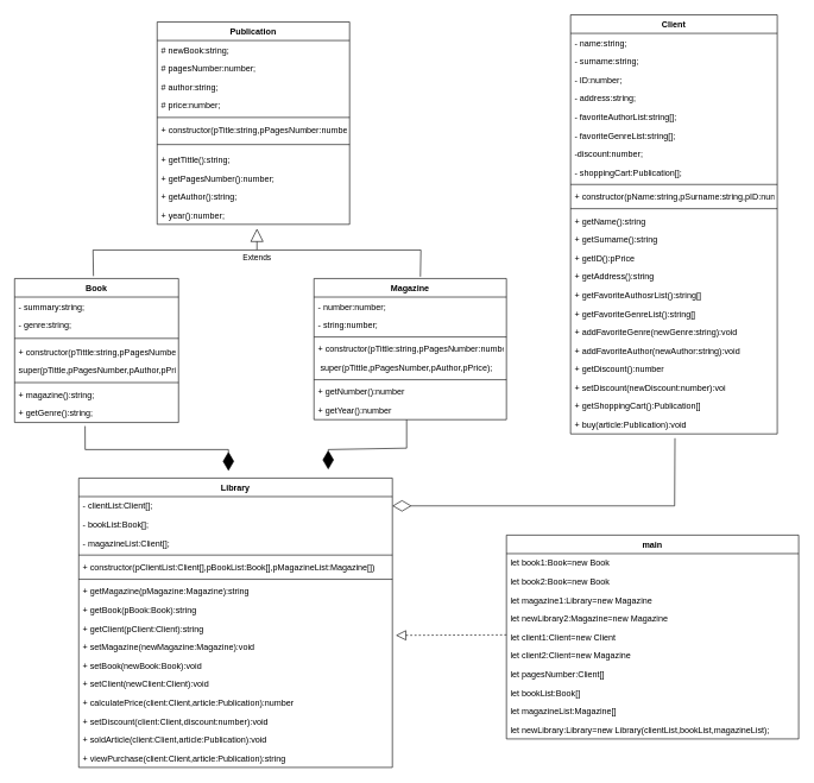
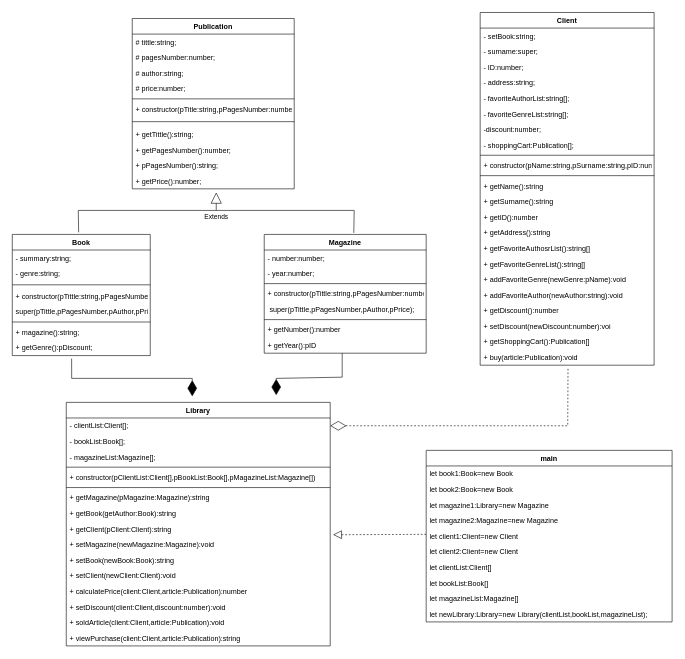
- <mxCell id="33" value="- name:string;" style="text;strokeColor=none;fillColor=none;align=left;verticalAlign=top;spacingLeft=4;spacingRight=4;overflow=hidden;rotatable=0;points=[[0,0.5],[1,0.5]];portConstraint=eastwest;" parent="32" vertex="1"><mxGeometry y="26" width="290" height="26" as="geometry" /></mxCell>
+ <mxCell id="33" value="- setBook:string;" style="text;strokeColor=none;fillColor=none;align=left;verticalAlign=top;spacingLeft=4;spacingRight=4;overflow=hidden;rotatable=0;points=[[0,0.5],[1,0.5]];portConstraint=eastwest;" parent="32" vertex="1"><mxGeometry y="26" width="290" height="26" as="geometry" /></mxCell>
- <mxCell id="3" value="# newBook:string;" style="text;strokeColor=none;fillColor=none;align=left;verticalAlign=top;spacingLeft=4;spacingRight=4;overflow=hidden;rotatable=0;points=[[0,0.5],[1,0.5]];portConstraint=eastwest;" parent="2" vertex="1"><mxGeometry y="26" width="270" height="26" as="geometry" /></mxCell>
+ <mxCell id="3" value="# tittle:string;" style="text;strokeColor=none;fillColor=none;align=left;verticalAlign=top;spacingLeft=4;spacingRight=4;overflow=hidden;rotatable=0;points=[[0,0.5],[1,0.5]];portConstraint=eastwest;" parent="2" vertex="1"><mxGeometry y="26" width="270" height="26" as="geometry" /></mxCell>
- <mxCell id="34" value="- surname:string;" style="text;strokeColor=none;fillColor=none;align=left;verticalAlign=top;spacingLeft=4;spacingRight=4;overflow=hidden;rotatable=0;points=[[0,0.5],[1,0.5]];portConstraint=eastwest;" parent="32" vertex="1"><mxGeometry y="52" width="290" height="26" as="geometry" /></mxCell>
+ <mxCell id="34" value="- surname:super;" style="text;strokeColor=none;fillColor=none;align=left;verticalAlign=top;spacingLeft=4;spacingRight=4;overflow=hidden;rotatable=0;points=[[0,0.5],[1,0.5]];portConstraint=eastwest;" parent="32" vertex="1"><mxGeometry y="52" width="290" height="26" as="geometry" /></mxCell>
- <mxCell id="12" value="+ getAuthor():string;" style="text;strokeColor=none;fillColor=none;align=left;verticalAlign=top;spacingLeft=4;spacingRight=4;overflow=hidden;rotatable=0;points=[[0,0.5],[1,0.5]];portConstraint=eastwest;" parent="2" vertex="1"><mxGeometry y="232" width="270" height="26" as="geometry" /></mxCell>
+ <mxCell id="12" value="+ pPagesNumber():string;" style="text;strokeColor=none;fillColor=none;align=left;verticalAlign=top;spacingLeft=4;spacingRight=4;overflow=hidden;rotatable=0;points=[[0,0.5],[1,0.5]];portConstraint=eastwest;" parent="2" vertex="1"><mxGeometry y="232" width="270" height="26" as="geometry" /></mxCell>
- <mxCell id="13" value="+ year():number;" style="text;strokeColor=none;fillColor=none;align=left;verticalAlign=top;spacingLeft=4;spacingRight=4;overflow=hidden;rotatable=0;points=[[0,0.5],[1,0.5]];portConstraint=eastwest;" parent="2" vertex="1"><mxGeometry y="258" width="270" height="26" as="geometry" /></mxCell>
+ <mxCell id="13" value="+ getPrice():number;" style="text;strokeColor=none;fillColor=none;align=left;verticalAlign=top;spacingLeft=4;spacingRight=4;overflow=hidden;rotatable=0;points=[[0,0.5],[1,0.5]];portConstraint=eastwest;" parent="2" vertex="1"><mxGeometry y="258" width="270" height="26" as="geometry" /></mxCell>
- <mxCell id="46" value="+ getID():pPrice" style="text;strokeColor=none;fillColor=none;align=left;verticalAlign=top;spacingLeft=4;spacingRight=4;overflow=hidden;rotatable=0;points=[[0,0.5],[1,0.5]];portConstraint=eastwest;" parent="32" vertex="1"><mxGeometry y="328" width="290" height="26" as="geometry" /></mxCell>
+ <mxCell id="46" value="+ getID():number" style="text;strokeColor=none;fillColor=none;align=left;verticalAlign=top;spacingLeft=4;spacingRight=4;overflow=hidden;rotatable=0;points=[[0,0.5],[1,0.5]];portConstraint=eastwest;" parent="32" vertex="1"><mxGeometry y="328" width="290" height="26" as="geometry" /></mxCell>
- <mxCell id="25" value="- string:number;" style="text;strokeColor=none;fillColor=none;align=left;verticalAlign=top;spacingLeft=4;spacingRight=4;overflow=hidden;rotatable=0;points=[[0,0.5],[1,0.5]];portConstraint=eastwest;" parent="23" vertex="1"><mxGeometry y="52" width="270" height="26" as="geometry" /></mxCell>
+ <mxCell id="25" value="- year:number;" style="text;strokeColor=none;fillColor=none;align=left;verticalAlign=top;spacingLeft=4;spacingRight=4;overflow=hidden;rotatable=0;points=[[0,0.5],[1,0.5]];portConstraint=eastwest;" parent="23" vertex="1"><mxGeometry y="52" width="270" height="26" as="geometry" /></mxCell>
- <mxCell id="50" value="+ addFavoriteGenre(newGenre:string):void" style="text;strokeColor=none;fillColor=none;align=left;verticalAlign=top;spacingLeft=4;spacingRight=4;overflow=hidden;rotatable=0;points=[[0,0.5],[1,0.5]];portConstraint=eastwest;" parent="32" vertex="1"><mxGeometry y="432" width="290" height="26" as="geometry" /></mxCell>
+ <mxCell id="50" value="+ addFavoriteGenre(newGenre:pName):void" style="text;strokeColor=none;fillColor=none;align=left;verticalAlign=top;spacingLeft=4;spacingRight=4;overflow=hidden;rotatable=0;points=[[0,0.5],[1,0.5]];portConstraint=eastwest;" parent="32" vertex="1"><mxGeometry y="432" width="290" height="26" as="geometry" /></mxCell>
- <mxCell id="31" value="+ getYear():number" style="text;strokeColor=none;fillColor=none;align=left;verticalAlign=top;spacingLeft=4;spacingRight=4;overflow=hidden;rotatable=0;points=[[0,0.5],[1,0.5]];portConstraint=eastwest;" parent="23" vertex="1"><mxGeometry y="172" width="270" height="26" as="geometry" /></mxCell>
+ <mxCell id="31" value="+ getYear():pID" style="text;strokeColor=none;fillColor=none;align=left;verticalAlign=top;spacingLeft=4;spacingRight=4;overflow=hidden;rotatable=0;points=[[0,0.5],[1,0.5]];portConstraint=eastwest;" parent="23" vertex="1"><mxGeometry y="172" width="270" height="26" as="geometry" /></mxCell>
- <mxCell id="22" value="+ getGenre():string;" style="text;strokeColor=none;fillColor=none;align=left;verticalAlign=top;spacingLeft=4;spacingRight=4;overflow=hidden;rotatable=0;points=[[0,0.5],[1,0.5]];portConstraint=eastwest;" parent="14" vertex="1"><mxGeometry y="176" width="230" height="26" as="geometry" /></mxCell>
+ <mxCell id="22" value="+ getGenre():pDiscount;" style="text;strokeColor=none;fillColor=none;align=left;verticalAlign=top;spacingLeft=4;spacingRight=4;overflow=hidden;rotatable=0;points=[[0,0.5],[1,0.5]];portConstraint=eastwest;" parent="14" vertex="1"><mxGeometry y="176" width="230" height="26" as="geometry" /></mxCell>
- <mxCell id="89" value="" style="endArrow=diamondThin;endFill=0;endSize=24;html=1;rounded=0;exitX=0.505;exitY=1.231;exitDx=0;exitDy=0;exitPerimeter=0;entryX=1;entryY=0.5;entryDx=0;entryDy=0;" parent="1" source="55" target="57" edge="1"><mxGeometry width="160" relative="1" as="geometry"><mxPoint x="880" y="730" as="sourcePoint" /><mxPoint x="550" y="730" as="targetPoint" /><Array as="points"><mxPoint x="946" y="709" /></Array></mxGeometry></mxCell>
+ <mxCell id="89" value="" style="endArrow=diamondThin;endFill=0;endSize=24;html=1;rounded=0;exitX=0.505;exitY=1.231;exitDx=0;exitDy=0;exitPerimeter=0;entryX=1;entryY=0.5;entryDx=0;entryDy=0;dashed=1;" parent="1" source="55" target="57" edge="1"><mxGeometry width="160" relative="1" as="geometry"><mxPoint x="880" y="730" as="sourcePoint" /><mxPoint x="550" y="730" as="targetPoint" /><Array as="points"><mxPoint x="946" y="709" /></Array></mxGeometry></mxCell>
- <mxCell id="59" value="- magazineList:Client[];" style="text;strokeColor=none;fillColor=none;align=left;verticalAlign=top;spacingLeft=4;spacingRight=4;overflow=hidden;rotatable=0;points=[[0,0.5],[1,0.5]];portConstraint=eastwest;" parent="56" vertex="1"><mxGeometry y="78" width="440" height="26" as="geometry" /></mxCell>
+ <mxCell id="59" value="- magazineList:Magazine[];" style="text;strokeColor=none;fillColor=none;align=left;verticalAlign=top;spacingLeft=4;spacingRight=4;overflow=hidden;rotatable=0;points=[[0,0.5],[1,0.5]];portConstraint=eastwest;" parent="56" vertex="1"><mxGeometry y="78" width="440" height="26" as="geometry" /></mxCell>
- <mxCell id="64" value="+ getBook(pBook:Book):string" style="text;strokeColor=none;fillColor=none;align=left;verticalAlign=top;spacingLeft=4;spacingRight=4;overflow=hidden;rotatable=0;points=[[0,0.5],[1,0.5]];portConstraint=eastwest;" parent="56" vertex="1"><mxGeometry y="172" width="440" height="26" as="geometry" /></mxCell>
+ <mxCell id="64" value="+ getBook(getAuthor:Book):string" style="text;strokeColor=none;fillColor=none;align=left;verticalAlign=top;spacingLeft=4;spacingRight=4;overflow=hidden;rotatable=0;points=[[0,0.5],[1,0.5]];portConstraint=eastwest;" parent="56" vertex="1"><mxGeometry y="172" width="440" height="26" as="geometry" /></mxCell>
- <mxCell id="77" value="let newLibrary2:Magazine=new Magazine" style="text;strokeColor=none;fillColor=none;align=left;verticalAlign=top;spacingLeft=4;spacingRight=4;overflow=hidden;rotatable=0;points=[[0,0.5],[1,0.5]];portConstraint=eastwest;" parent="73" vertex="1"><mxGeometry y="104" width="410" height="26" as="geometry" /></mxCell>
+ <mxCell id="77" value="let magazine2:Magazine=new Magazine" style="text;strokeColor=none;fillColor=none;align=left;verticalAlign=top;spacingLeft=4;spacingRight=4;overflow=hidden;rotatable=0;points=[[0,0.5],[1,0.5]];portConstraint=eastwest;" parent="73" vertex="1"><mxGeometry y="104" width="410" height="26" as="geometry" /></mxCell>
- <mxCell id="79" value="let client2:Client=new Magazine" style="text;strokeColor=none;fillColor=none;align=left;verticalAlign=top;spacingLeft=4;spacingRight=4;overflow=hidden;rotatable=0;points=[[0,0.5],[1,0.5]];portConstraint=eastwest;" parent="73" vertex="1"><mxGeometry y="156" width="410" height="26" as="geometry" /></mxCell>
+ <mxCell id="79" value="let client2:Client=new Client" style="text;strokeColor=none;fillColor=none;align=left;verticalAlign=top;spacingLeft=4;spacingRight=4;overflow=hidden;rotatable=0;points=[[0,0.5],[1,0.5]];portConstraint=eastwest;" parent="73" vertex="1"><mxGeometry y="156" width="410" height="26" as="geometry" /></mxCell>
- <mxCell id="67" value="+ setBook(newBook:Book):void" style="text;strokeColor=none;fillColor=none;align=left;verticalAlign=top;spacingLeft=4;spacingRight=4;overflow=hidden;rotatable=0;points=[[0,0.5],[1,0.5]];portConstraint=eastwest;" parent="56" vertex="1"><mxGeometry y="250" width="440" height="26" as="geometry" /></mxCell>
+ <mxCell id="67" value="+ setBook(newBook:Book):string" style="text;strokeColor=none;fillColor=none;align=left;verticalAlign=top;spacingLeft=4;spacingRight=4;overflow=hidden;rotatable=0;points=[[0,0.5],[1,0.5]];portConstraint=eastwest;" parent="56" vertex="1"><mxGeometry y="250" width="440" height="26" as="geometry" /></mxCell>
- <mxCell id="80" value="let pagesNumber:Client[]" style="text;strokeColor=none;fillColor=none;align=left;verticalAlign=top;spacingLeft=4;spacingRight=4;overflow=hidden;rotatable=0;points=[[0,0.5],[1,0.5]];portConstraint=eastwest;" parent="73" vertex="1"><mxGeometry y="182" width="410" height="26" as="geometry" /></mxCell>
+ <mxCell id="80" value="let clientList:Client[]" style="text;strokeColor=none;fillColor=none;align=left;verticalAlign=top;spacingLeft=4;spacingRight=4;overflow=hidden;rotatable=0;points=[[0,0.5],[1,0.5]];portConstraint=eastwest;" parent="73" vertex="1"><mxGeometry y="182" width="410" height="26" as="geometry" /></mxCell>
